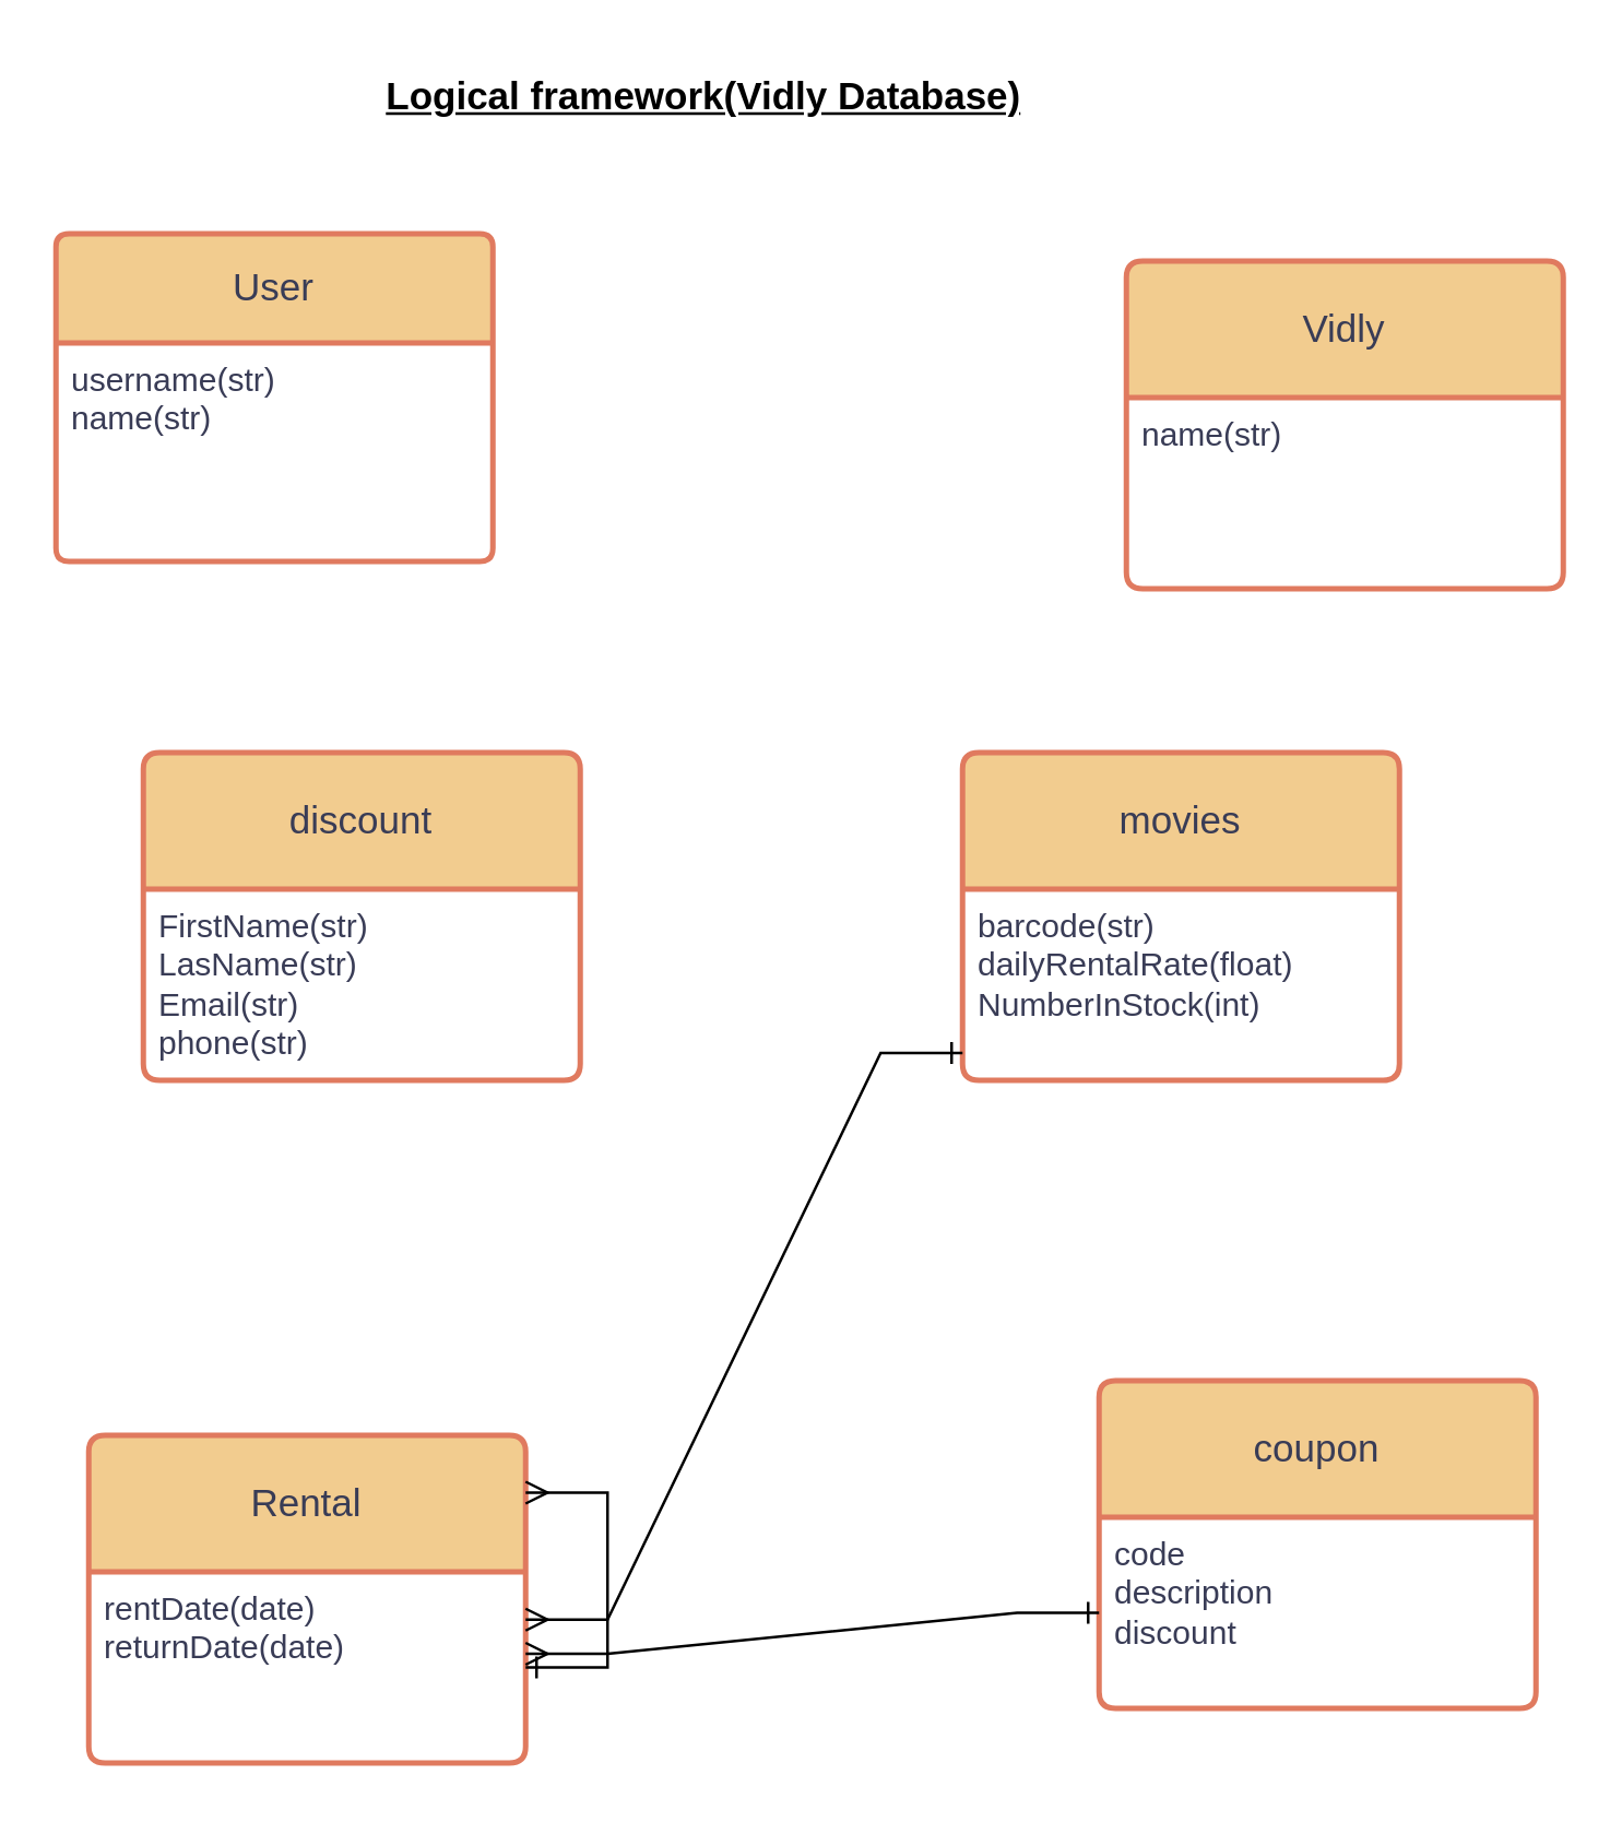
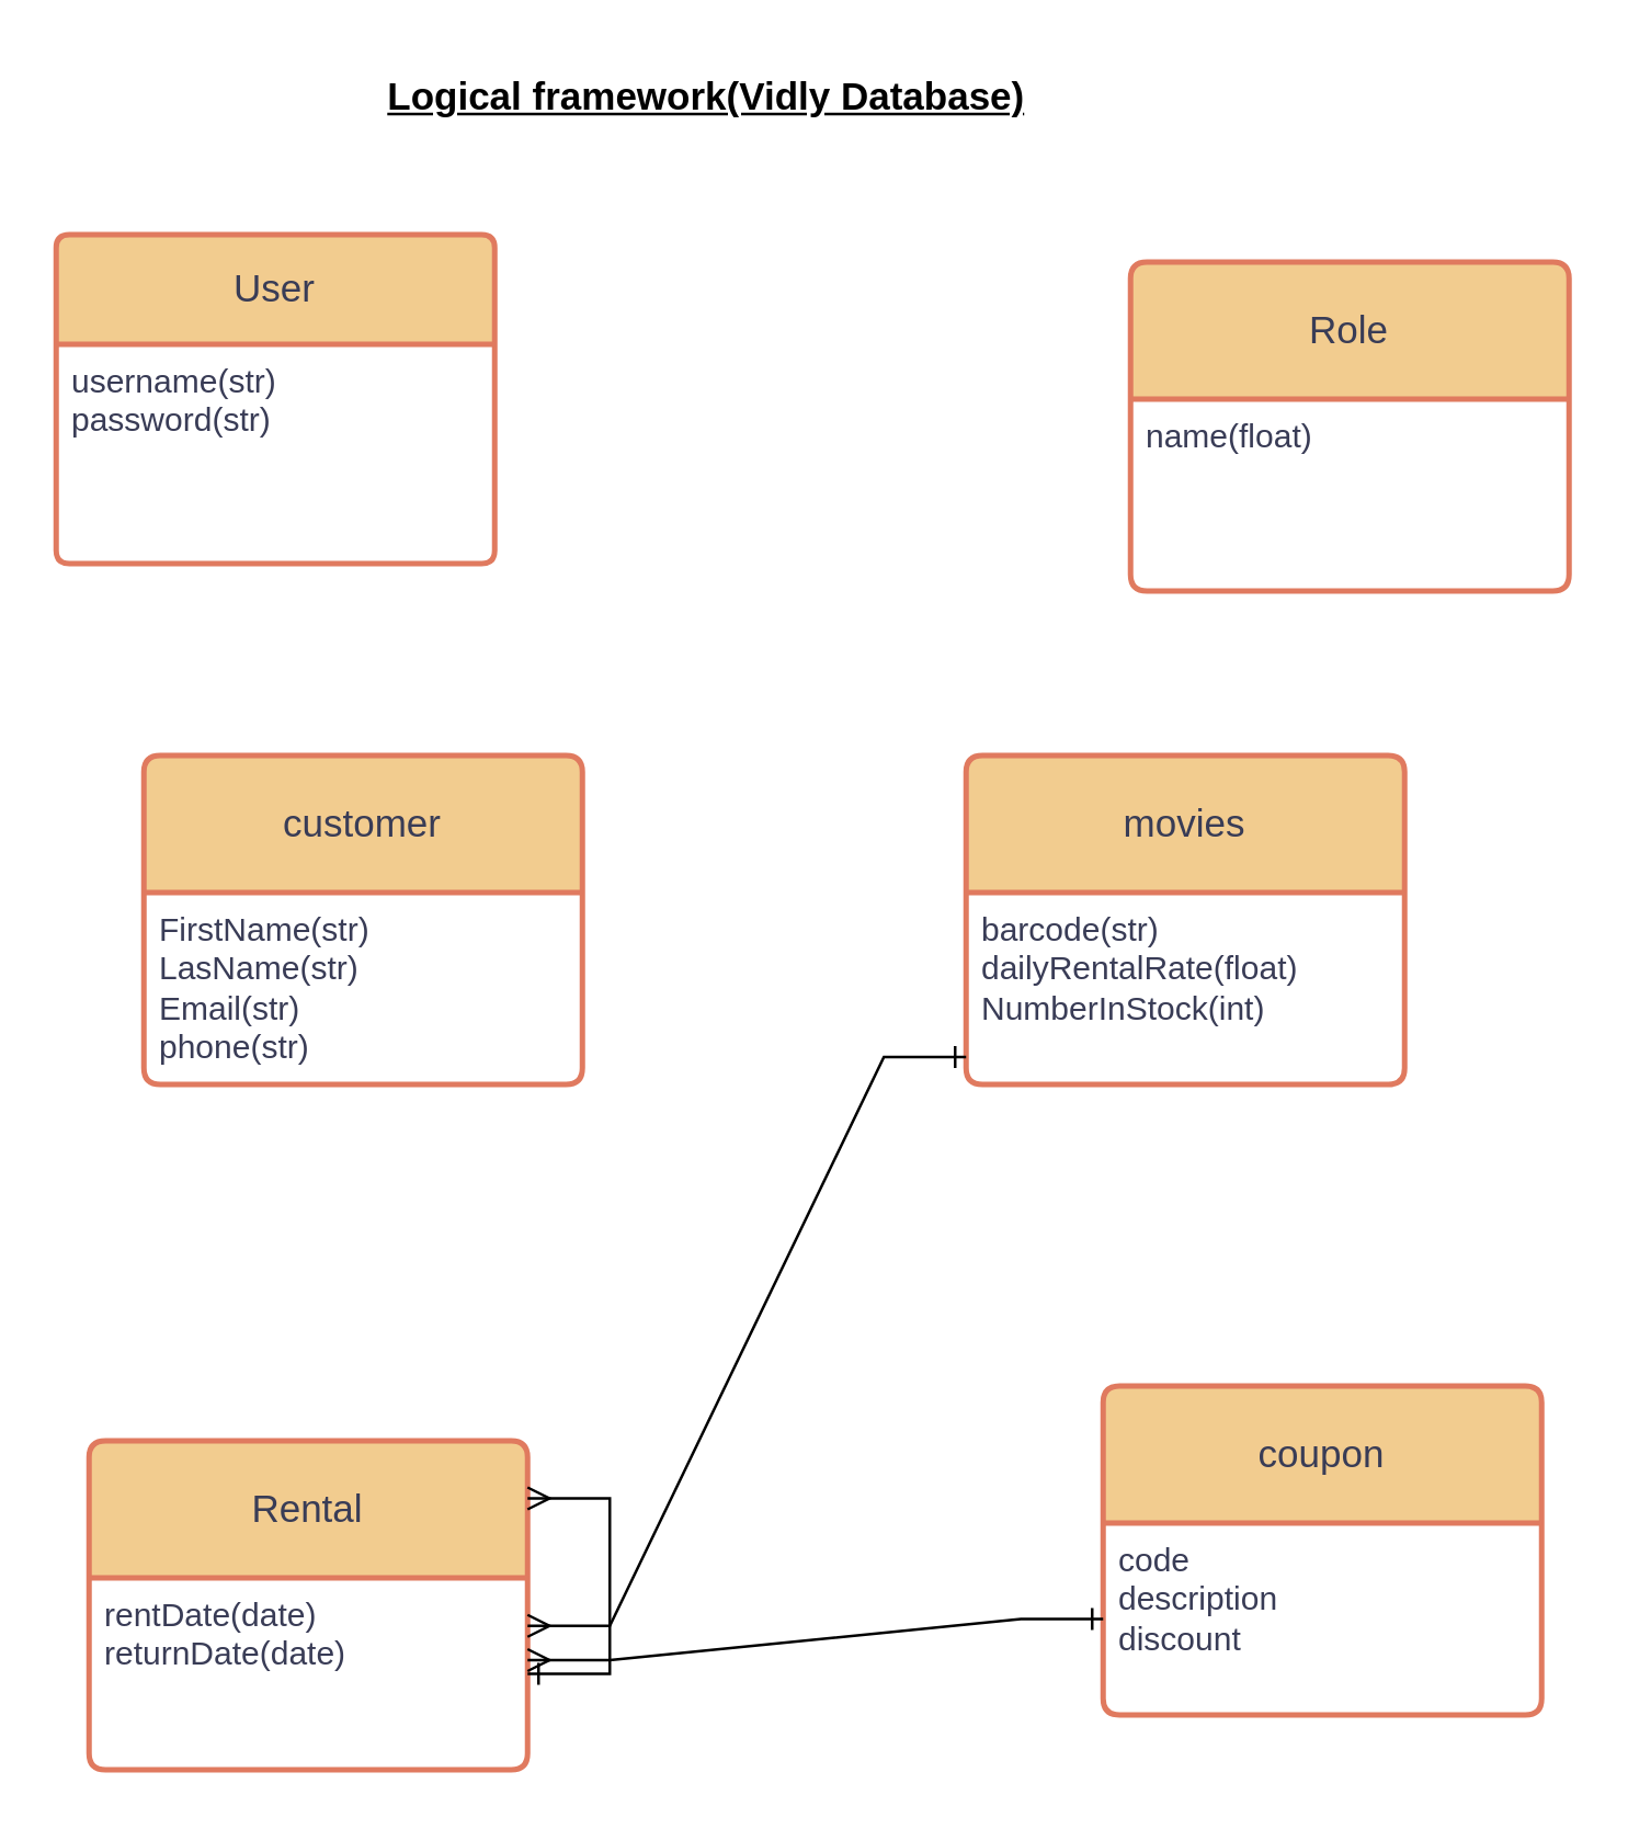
- <mxCell id="12" value="Vidly" style="swimlane;childLayout=stackLayout;horizontal=1;startSize=50;horizontalStack=0;rounded=1;fontSize=14;fontStyle=0;strokeWidth=2;resizeParent=0;resizeLast=1;shadow=0;dashed=0;align=center;arcSize=4;whiteSpace=wrap;html=1;labelBackgroundColor=none;fillColor=#F2CC8F;strokeColor=#E07A5F;fontColor=#393C56;" vertex="1" parent="1"><mxGeometry x="412" y="95" width="160" height="120" as="geometry" /></mxCell>
+ <mxCell id="12" value="Role" style="swimlane;childLayout=stackLayout;horizontal=1;startSize=50;horizontalStack=0;rounded=1;fontSize=14;fontStyle=0;strokeWidth=2;resizeParent=0;resizeLast=1;shadow=0;dashed=0;align=center;arcSize=4;whiteSpace=wrap;html=1;labelBackgroundColor=none;fillColor=#F2CC8F;strokeColor=#E07A5F;fontColor=#393C56;" vertex="1" parent="1"><mxGeometry x="412" y="95" width="160" height="120" as="geometry" /></mxCell>
- <mxCell id="3" value="username(str)&lt;br&gt;name(str)" style="align=left;strokeColor=none;fillColor=none;spacingLeft=4;fontSize=12;verticalAlign=top;resizable=0;rotatable=0;part=1;html=1;labelBackgroundColor=none;fontColor=#393C56;" vertex="1" parent="2"><mxGeometry y="40" width="160" height="80" as="geometry" /></mxCell>
+ <mxCell id="3" value="username(str)&lt;br&gt;password(str)" style="align=left;strokeColor=none;fillColor=none;spacingLeft=4;fontSize=12;verticalAlign=top;resizable=0;rotatable=0;part=1;html=1;labelBackgroundColor=none;fontColor=#393C56;" vertex="1" parent="2"><mxGeometry y="40" width="160" height="80" as="geometry" /></mxCell>
- <mxCell id="13" value="name(str)" style="align=left;strokeColor=none;fillColor=none;spacingLeft=4;fontSize=12;verticalAlign=top;resizable=0;rotatable=0;part=1;html=1;labelBackgroundColor=none;fontColor=#393C56;" vertex="1" parent="12"><mxGeometry y="50" width="160" height="70" as="geometry" /></mxCell>
+ <mxCell id="13" value="name(float)" style="align=left;strokeColor=none;fillColor=none;spacingLeft=4;fontSize=12;verticalAlign=top;resizable=0;rotatable=0;part=1;html=1;labelBackgroundColor=none;fontColor=#393C56;" vertex="1" parent="12"><mxGeometry y="50" width="160" height="70" as="geometry" /></mxCell>
- <mxCell id="4" value="discount" style="swimlane;childLayout=stackLayout;horizontal=1;startSize=50;horizontalStack=0;rounded=1;fontSize=14;fontStyle=0;strokeWidth=2;resizeParent=0;resizeLast=1;shadow=0;dashed=0;align=center;arcSize=4;whiteSpace=wrap;html=1;labelBackgroundColor=none;fillColor=#F2CC8F;strokeColor=#E07A5F;fontColor=#393C56;" vertex="1" parent="1"><mxGeometry x="52" y="275" width="160" height="120" as="geometry" /></mxCell>
+ <mxCell id="4" value="customer" style="swimlane;childLayout=stackLayout;horizontal=1;startSize=50;horizontalStack=0;rounded=1;fontSize=14;fontStyle=0;strokeWidth=2;resizeParent=0;resizeLast=1;shadow=0;dashed=0;align=center;arcSize=4;whiteSpace=wrap;html=1;labelBackgroundColor=none;fillColor=#F2CC8F;strokeColor=#E07A5F;fontColor=#393C56;" vertex="1" parent="1"><mxGeometry x="52" y="275" width="160" height="120" as="geometry" /></mxCell>
